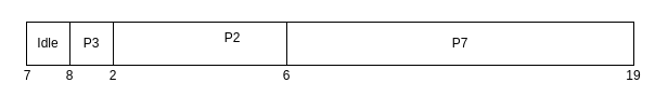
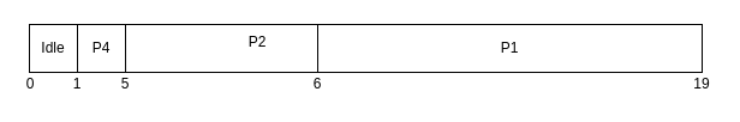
- <mxCell id="7" value="P3" style="text;html=1;strokeColor=none;fillColor=none;align=center;verticalAlign=middle;whiteSpace=wrap;rounded=0;" vertex="1" parent="1"><mxGeometry x="74" y="30" width="20" height="20" as="geometry" /></mxCell>
+ <mxCell id="7" value="P4" style="text;html=1;strokeColor=none;fillColor=none;align=center;verticalAlign=middle;whiteSpace=wrap;rounded=0;" vertex="1" parent="1"><mxGeometry x="74" y="30" width="20" height="20" as="geometry" /></mxCell>
- <mxCell id="11" value="P7" style="text;html=1;strokeColor=none;fillColor=none;align=center;verticalAlign=middle;whiteSpace=wrap;rounded=0;" vertex="1" parent="1"><mxGeometry x="414" y="30" width="20" height="20" as="geometry" /></mxCell>
+ <mxCell id="11" value="P1" style="text;html=1;strokeColor=none;fillColor=none;align=center;verticalAlign=middle;whiteSpace=wrap;rounded=0;" vertex="1" parent="1"><mxGeometry x="414" y="30" width="20" height="20" as="geometry" /></mxCell>
- <mxCell id="3" value="7" style="text;html=1;strokeColor=none;fillColor=none;align=center;verticalAlign=middle;whiteSpace=wrap;rounded=0;" vertex="1" parent="1"><mxGeometry x="20" y="60" width="10" height="20" as="geometry" /></mxCell>
+ <mxCell id="3" value="0" style="text;html=1;strokeColor=none;fillColor=none;align=center;verticalAlign=middle;whiteSpace=wrap;rounded=0;" vertex="1" parent="1"><mxGeometry x="20" y="60" width="10" height="20" as="geometry" /></mxCell>
- <mxCell id="5" value="8" style="text;html=1;strokeColor=none;fillColor=none;align=center;verticalAlign=middle;whiteSpace=wrap;rounded=0;" vertex="1" parent="1"><mxGeometry x="54" y="60" width="20" height="20" as="geometry" /></mxCell>
+ <mxCell id="5" value="1" style="text;html=1;strokeColor=none;fillColor=none;align=center;verticalAlign=middle;whiteSpace=wrap;rounded=0;" vertex="1" parent="1"><mxGeometry x="54" y="60" width="20" height="20" as="geometry" /></mxCell>
- <mxCell id="8" value="2" style="text;html=1;strokeColor=none;fillColor=none;align=center;verticalAlign=middle;whiteSpace=wrap;rounded=0;" vertex="1" parent="1"><mxGeometry x="94" y="60" width="20" height="20" as="geometry" /></mxCell>
+ <mxCell id="8" value="5" style="text;html=1;strokeColor=none;fillColor=none;align=center;verticalAlign=middle;whiteSpace=wrap;rounded=0;" vertex="1" parent="1"><mxGeometry x="94" y="60" width="20" height="20" as="geometry" /></mxCell>
